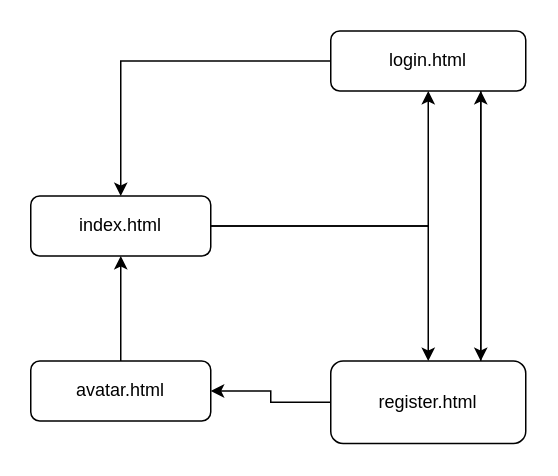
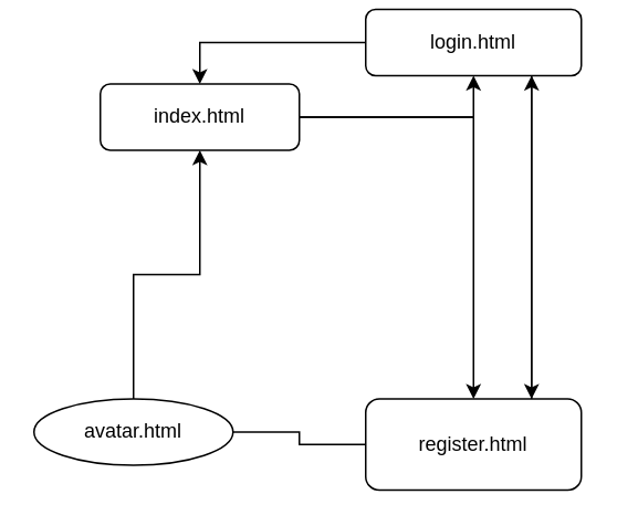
- <mxCell id="10" value="login.html" style="rounded=1;whiteSpace=wrap;html=1;" parent="1" vertex="1"><mxGeometry x="220" y="20" width="130" height="40" as="geometry" /></mxCell>
+ <mxCell id="10" value="login.html" style="rounded=1;whiteSpace=wrap;html=1;" parent="1" vertex="1"><mxGeometry x="220" y="5" width="130" height="40" as="geometry" /></mxCell>
- <mxCell id="4" value="index.html" style="rounded=1;whiteSpace=wrap;html=1;" parent="1" vertex="1"><mxGeometry x="20" y="130" width="120" height="40" as="geometry" /></mxCell>
+ <mxCell id="4" value="index.html" style="rounded=1;whiteSpace=wrap;html=1;" parent="1" vertex="1"><mxGeometry x="60" y="50" width="120" height="40" as="geometry" /></mxCell>
- <mxCell id="12" value="avatar.html" style="rounded=1;whiteSpace=wrap;html=1;" vertex="1" parent="1"><mxGeometry x="20" y="240" width="120" height="40" as="geometry" /></mxCell>
+ <mxCell id="12" value="avatar.html" style="ellipse;whiteSpace=wrap;html=1;" vertex="1" parent="1"><mxGeometry x="20" y="240" width="120" height="40" as="geometry" /></mxCell>
- <mxCell id="6" style="edgeStyle=orthogonalEdgeStyle;rounded=0;orthogonalLoop=1;jettySize=auto;html=1;" edge="1" parent="1" source="7" target="12"><mxGeometry relative="1" as="geometry" /></mxCell>
+ <mxCell id="6" style="edgeStyle=orthogonalEdgeStyle;rounded=0;orthogonalLoop=1;jettySize=auto;html=1;endArrow=none;" edge="1" parent="1" source="7" target="12"><mxGeometry relative="1" as="geometry" /></mxCell>
